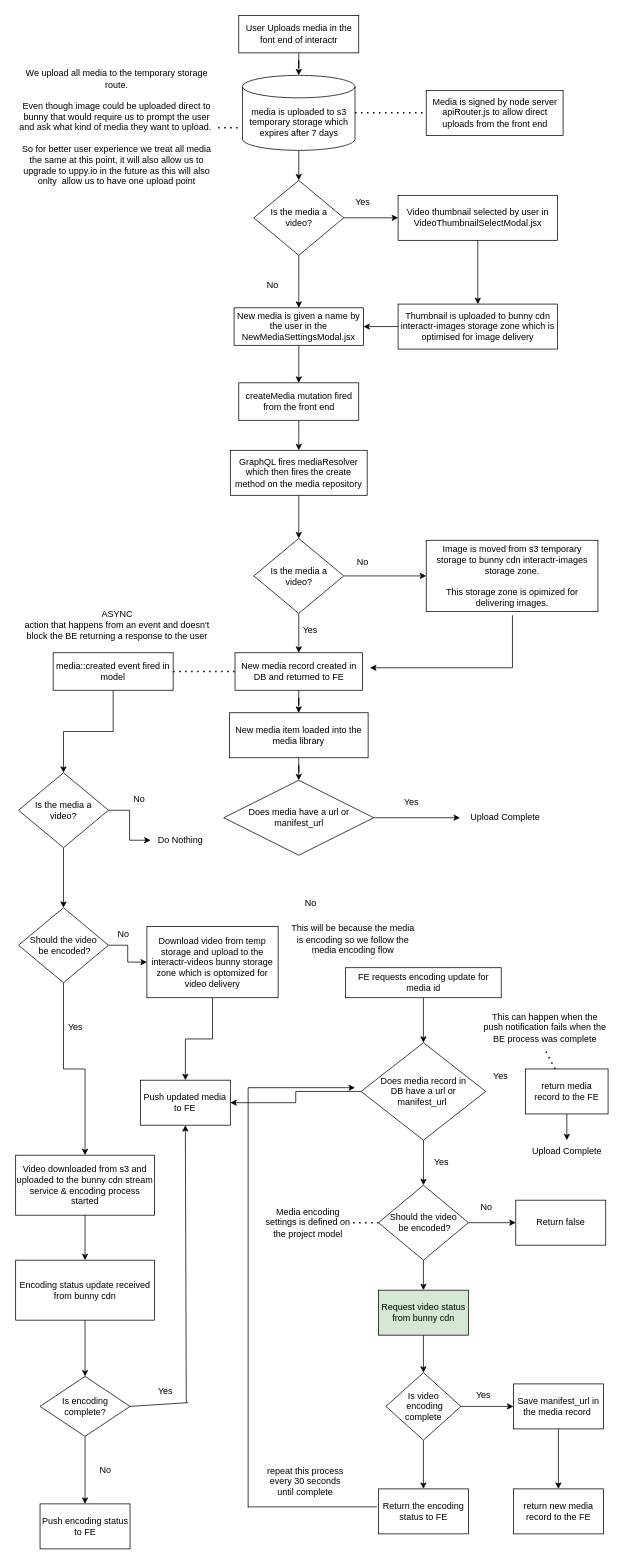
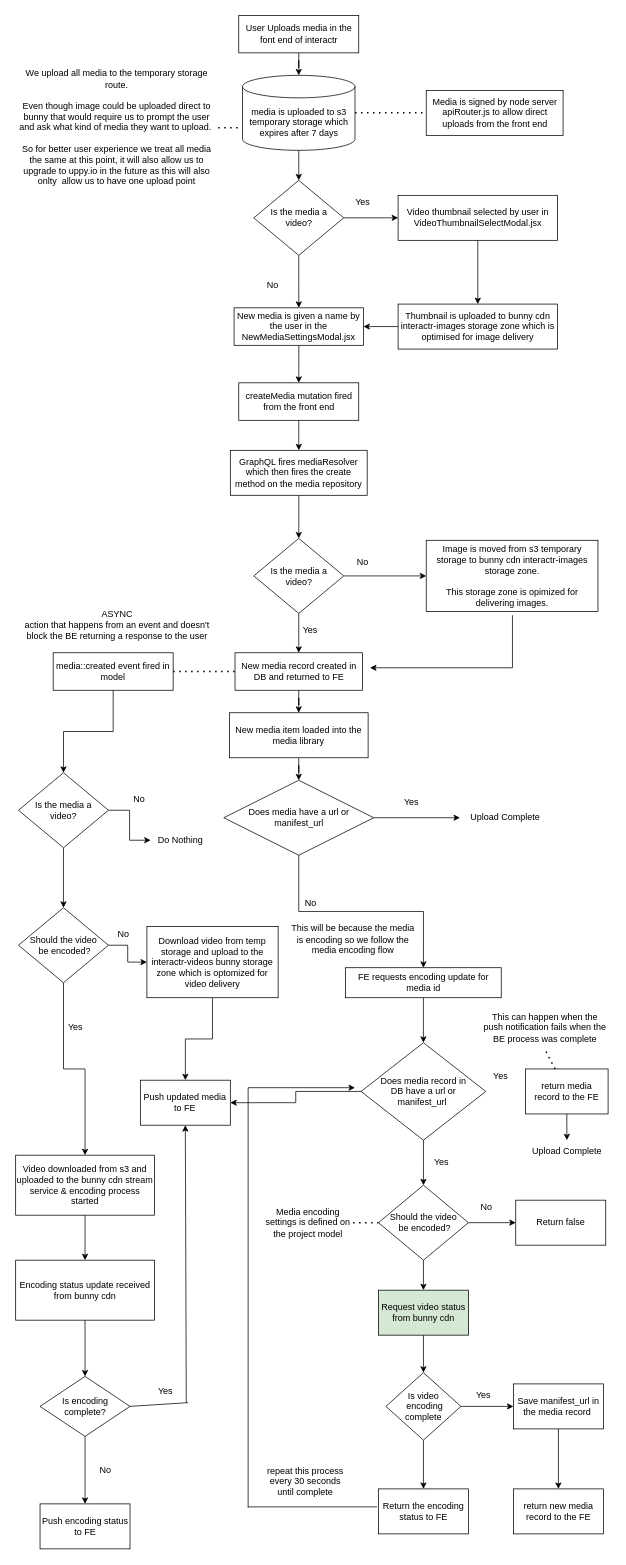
+ <mxCell id="33" style="edgeStyle=orthogonalEdgeStyle;rounded=0;orthogonalLoop=1;jettySize=auto;html=1;entryX=0.5;entryY=0;entryDx=0;entryDy=0;" edge="1" parent="1" source="34" target="22"><mxGeometry relative="1" as="geometry" /></mxCell>
